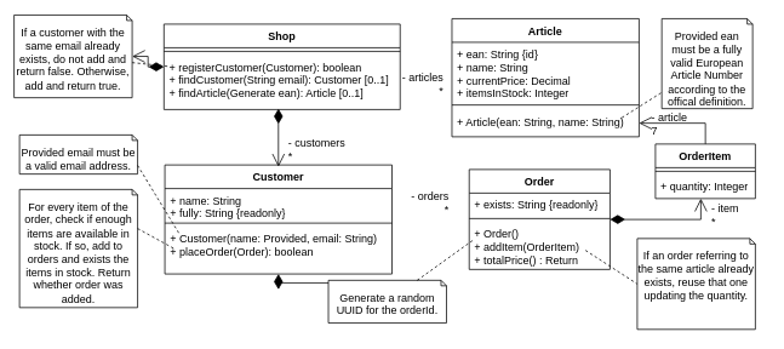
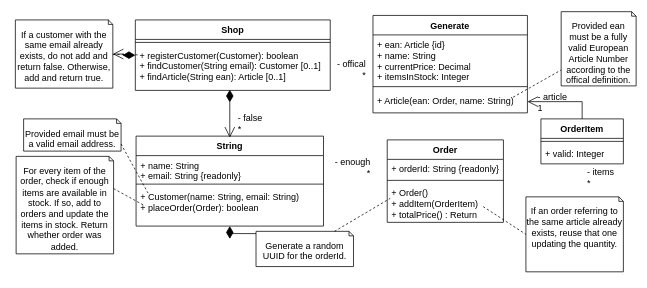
- <mxCell id="5" value="Article" style="swimlane;fontStyle=1;align=center;verticalAlign=top;childLayout=stackLayout;horizontal=1;startSize=26;horizontalStack=0;resizeParent=1;resizeParentMax=0;resizeLast=0;collapsible=1;marginBottom=0;whiteSpace=wrap;html=1;" parent="1" vertex="1"><mxGeometry x="497" width="206" height="130" as="geometry" y="20" /></mxCell>
+ <mxCell id="5" value="Generate" style="swimlane;fontStyle=1;align=center;verticalAlign=top;childLayout=stackLayout;horizontal=1;startSize=26;horizontalStack=0;resizeParent=1;resizeParentMax=0;resizeLast=0;collapsible=1;marginBottom=0;whiteSpace=wrap;html=1;" parent="1" vertex="1"><mxGeometry x="497" width="206" height="130" as="geometry" y="20" /></mxCell>
- <mxCell id="21" value="If a customer with the same email already exists, do not add and return false. Otherwise, add and return true." style="shape=note2;boundedLbl=1;whiteSpace=wrap;html=1;size=6;verticalAlign=top;align=center;" parent="1" vertex="1"><mxGeometry x="15" y="16" width="130" height="91" as="geometry" /></mxCell>
+ <mxCell id="21" value="If a customer with the same email already exists, do not add and return false. Otherwise, add and return true." style="shape=note2;boundedLbl=1;whiteSpace=wrap;html=1;size=6;verticalAlign=top;align=center;" parent="1" vertex="1"><mxGeometry y="26" width="130" height="91" as="geometry" x="20" /></mxCell>
- <mxCell id="22" value="Provided ean must be a fully valid European Article Number according to the offical definition." style="shape=note2;boundedLbl=1;whiteSpace=wrap;html=1;size=6;verticalAlign=top;align=center;" parent="1" vertex="1"><mxGeometry x="728" width="100" height="99" as="geometry" y="20" /></mxCell>
+ <mxCell id="22" value="Provided ean must be a fully valid European Article Number according to the offical definition." style="shape=note2;boundedLbl=1;whiteSpace=wrap;html=1;size=6;verticalAlign=top;align=center;" parent="1" vertex="1"><mxGeometry x="748" y="15" width="100" height="99" as="geometry" /></mxCell>
- <mxCell id="6" value="+ ean: String {id}&lt;br&gt;+ name: String&lt;br&gt;+ currentPrice: Decimal&lt;br&gt;+ itemsInStock: Integer" style="text;strokeColor=none;fillColor=none;align=left;verticalAlign=top;spacingLeft=4;spacingRight=4;overflow=hidden;rotatable=0;points=[[0,0.5],[1,0.5]];portConstraint=eastwest;whiteSpace=wrap;html=1;" parent="5" vertex="1"><mxGeometry y="26" width="206" height="64" as="geometry" /></mxCell>
+ <mxCell id="6" value="+ ean: Article {id}&lt;br&gt;+ name: String&lt;br&gt;+ currentPrice: Decimal&lt;br&gt;+ itemsInStock: Integer" style="text;strokeColor=none;fillColor=none;align=left;verticalAlign=top;spacingLeft=4;spacingRight=4;overflow=hidden;rotatable=0;points=[[0,0.5],[1,0.5]];portConstraint=eastwest;whiteSpace=wrap;html=1;" parent="5" vertex="1"><mxGeometry y="26" width="206" height="64" as="geometry" /></mxCell>
- <mxCell id="37" value="- articles&lt;br&gt;*" style="text;html=1;strokeColor=none;fillColor=none;align=right;verticalAlign=middle;whiteSpace=wrap;rounded=0;" parent="1" vertex="1"><mxGeometry x="430" y="77" width="60" height="30" as="geometry" /></mxCell>
+ <mxCell id="37" value="- offical&lt;br&gt;*" style="text;html=1;strokeColor=none;fillColor=none;align=right;verticalAlign=middle;whiteSpace=wrap;rounded=0;" parent="1" vertex="1"><mxGeometry x="430" y="77" width="60" height="30" as="geometry" /></mxCell>
- <mxCell id="4" value="+ registerCustomer(Customer): boolean&lt;br&gt;+ findCustomer(String email): Customer [0..1]&lt;br&gt;+ findArticle(Generate ean): Article [0..1]" style="text;strokeColor=none;fillColor=none;align=left;verticalAlign=top;spacingLeft=4;spacingRight=4;overflow=hidden;rotatable=0;points=[[0,0.5],[1,0.5]];portConstraint=eastwest;whiteSpace=wrap;html=1;" parent="2" vertex="1"><mxGeometry y="34" width="260" height="60" as="geometry" /></mxCell>
+ <mxCell id="4" value="+ registerCustomer(Customer): boolean&lt;br&gt;+ findCustomer(String email): Customer [0..1]&lt;br&gt;+ findArticle(String ean): Article [0..1]" style="text;strokeColor=none;fillColor=none;align=left;verticalAlign=top;spacingLeft=4;spacingRight=4;overflow=hidden;rotatable=0;points=[[0,0.5],[1,0.5]];portConstraint=eastwest;whiteSpace=wrap;html=1;" parent="2" vertex="1"><mxGeometry y="34" width="260" height="60" as="geometry" /></mxCell>
- <mxCell id="29" value="- article&lt;br&gt;7" style="text;html=1;strokeColor=none;fillColor=none;align=left;verticalAlign=middle;whiteSpace=wrap;rounded=0;" parent="1" vertex="1"><mxGeometry x="715" y="121" width="60" height="30" as="geometry" /></mxCell>
+ <mxCell id="29" value="- article&lt;br&gt;1" style="text;html=1;strokeColor=none;fillColor=none;align=left;verticalAlign=middle;whiteSpace=wrap;rounded=0;" parent="1" vertex="1"><mxGeometry x="715" y="121" width="60" height="30" as="geometry" /></mxCell>
- <mxCell id="8" value="+ Article(ean: String, name: String)" style="text;strokeColor=none;fillColor=none;align=left;verticalAlign=top;spacingLeft=4;spacingRight=4;overflow=hidden;rotatable=0;points=[[0,0.5],[1,0.5]];portConstraint=eastwest;whiteSpace=wrap;html=1;" parent="5" vertex="1"><mxGeometry y="100" width="206" height="30" as="geometry" /></mxCell>
+ <mxCell id="8" value="+ Article(ean: Order, name: String)" style="text;strokeColor=none;fillColor=none;align=left;verticalAlign=top;spacingLeft=4;spacingRight=4;overflow=hidden;rotatable=0;points=[[0,0.5],[1,0.5]];portConstraint=eastwest;whiteSpace=wrap;html=1;" parent="5" vertex="1"><mxGeometry y="100" width="206" height="30" as="geometry" /></mxCell>
- <mxCell id="23" value="- customers&lt;br&gt;*" style="text;html=1;strokeColor=none;fillColor=none;align=left;verticalAlign=middle;whiteSpace=wrap;rounded=0;" parent="1" vertex="1"><mxGeometry x="315" y="149" width="76" height="30" as="geometry" /></mxCell>
+ <mxCell id="23" value="- false&lt;br&gt;*" style="text;html=1;strokeColor=none;fillColor=none;align=left;verticalAlign=middle;whiteSpace=wrap;rounded=0;" parent="1" vertex="1"><mxGeometry x="315" y="149" width="76" height="30" as="geometry" /></mxCell>
- <mxCell id="33" value="Provided email must be a valid email address." style="shape=note2;boundedLbl=1;whiteSpace=wrap;html=1;size=6;verticalAlign=top;align=center;" parent="1" vertex="1"><mxGeometry x="21" y="148" width="130" height="43" as="geometry" /></mxCell>
+ <mxCell id="33" value="Provided email must be a valid email address." style="shape=note2;boundedLbl=1;whiteSpace=wrap;html=1;size=6;verticalAlign=top;align=center;" parent="1" vertex="1"><mxGeometry x="31" y="158" width="130" height="43" as="geometry" /></mxCell>
- <mxCell id="9" value="Customer" style="swimlane;fontStyle=1;align=center;verticalAlign=top;childLayout=stackLayout;horizontal=1;startSize=26;horizontalStack=0;resizeParent=1;resizeParentMax=0;resizeLast=0;collapsible=1;marginBottom=0;whiteSpace=wrap;html=1;" parent="1" vertex="1"><mxGeometry x="181" y="181" width="250" height="120" as="geometry" /></mxCell>
+ <mxCell id="9" value="String" style="swimlane;fontStyle=1;align=center;verticalAlign=top;childLayout=stackLayout;horizontal=1;startSize=26;horizontalStack=0;resizeParent=1;resizeParentMax=0;resizeLast=0;collapsible=1;marginBottom=0;whiteSpace=wrap;html=1;" parent="1" vertex="1"><mxGeometry x="181" y="181" width="250" height="120" as="geometry" /></mxCell>
- <mxCell id="27" value="+ quantity: Integer" style="text;strokeColor=none;fillColor=none;align=left;verticalAlign=top;spacingLeft=4;spacingRight=4;overflow=hidden;rotatable=0;points=[[0,0.5],[1,0.5]];portConstraint=eastwest;whiteSpace=wrap;html=1;" parent="25" vertex="1"><mxGeometry y="34" width="110" height="26" as="geometry" /></mxCell>
+ <mxCell id="27" value="+ valid: Integer" style="text;strokeColor=none;fillColor=none;align=left;verticalAlign=top;spacingLeft=4;spacingRight=4;overflow=hidden;rotatable=0;points=[[0,0.5],[1,0.5]];portConstraint=eastwest;whiteSpace=wrap;html=1;" parent="25" vertex="1"><mxGeometry y="34" width="110" height="26" as="geometry" /></mxCell>
- <mxCell id="30" value="- orders&lt;br&gt;*" style="text;html=1;strokeColor=none;fillColor=none;align=right;verticalAlign=middle;whiteSpace=wrap;rounded=0;" parent="1" vertex="1"><mxGeometry x="436" y="208" width="60" height="30" as="geometry" /></mxCell>
+ <mxCell id="30" value="- enough&lt;br&gt;*" style="text;html=1;strokeColor=none;fillColor=none;align=right;verticalAlign=middle;whiteSpace=wrap;rounded=0;" parent="1" vertex="1"><mxGeometry x="436" y="208" width="60" height="30" as="geometry" /></mxCell>
- <mxCell id="10" value="+ name: String&lt;br&gt;+ fully: String {readonly}" style="text;strokeColor=none;fillColor=none;align=left;verticalAlign=top;spacingLeft=4;spacingRight=4;overflow=hidden;rotatable=0;points=[[0,0.5],[1,0.5]];portConstraint=eastwest;whiteSpace=wrap;html=1;" parent="9" vertex="1"><mxGeometry y="26" width="250" height="34" as="geometry" /></mxCell>
+ <mxCell id="10" value="+ name: String&lt;br&gt;+ email: String {readonly}" style="text;strokeColor=none;fillColor=none;align=left;verticalAlign=top;spacingLeft=4;spacingRight=4;overflow=hidden;rotatable=0;points=[[0,0.5],[1,0.5]];portConstraint=eastwest;whiteSpace=wrap;html=1;" parent="9" vertex="1"><mxGeometry y="26" width="250" height="34" as="geometry" /></mxCell>
- <mxCell id="14" value="+ exists: String {readonly}" style="text;strokeColor=none;fillColor=none;align=left;verticalAlign=top;spacingLeft=4;spacingRight=4;overflow=hidden;rotatable=0;points=[[0,0.5],[1,0.5]];portConstraint=eastwest;whiteSpace=wrap;html=1;" parent="13" vertex="1"><mxGeometry y="26" width="155" height="24" as="geometry" /></mxCell>
+ <mxCell id="14" value="+ orderId: String {readonly}" style="text;strokeColor=none;fillColor=none;align=left;verticalAlign=top;spacingLeft=4;spacingRight=4;overflow=hidden;rotatable=0;points=[[0,0.5],[1,0.5]];portConstraint=eastwest;whiteSpace=wrap;html=1;" parent="13" vertex="1"><mxGeometry y="26" width="155" height="24" as="geometry" /></mxCell>
- <mxCell id="24" value="- item&lt;br&gt;*" style="text;html=1;strokeColor=none;fillColor=none;align=left;verticalAlign=middle;whiteSpace=wrap;rounded=0;" parent="1" vertex="1"><mxGeometry x="781" y="221" width="60" height="30" as="geometry" /></mxCell>
+ <mxCell id="24" value="- items&lt;br&gt;*" style="text;html=1;strokeColor=none;fillColor=none;align=left;verticalAlign=middle;whiteSpace=wrap;rounded=0;" parent="1" vertex="1"><mxGeometry x="781" y="221" width="60" height="30" as="geometry" /></mxCell>
- <mxCell id="28" value="" style="endArrow=open;html=1;endSize=12;startArrow=diamondThin;startSize=14;startFill=1;edgeStyle=orthogonalEdgeStyle;align=left;verticalAlign=bottom;rounded=0;" parent="1" source="13" target="25" edge="1"><mxGeometry x="-1" y="3" relative="1" as="geometry"><mxPoint x="441" y="241" as="sourcePoint" /><mxPoint x="526" y="241" as="targetPoint" /><Array as="points"><mxPoint x="771" y="241" /></Array></mxGeometry></mxCell>
- <mxCell id="35" value="For every item of the order, check if enough items are available in stock. If so, add to orders and exists the items in stock. Return whether order was added." style="shape=note2;boundedLbl=1;whiteSpace=wrap;html=1;size=6;verticalAlign=top;align=center;" parent="1" vertex="1"><mxGeometry x="21" y="208" width="130" height="130" as="geometry" /></mxCell>
+ <mxCell id="35" value="For every item of the order, check if enough items are available in stock. If so, add to orders and update the items in stock. Return whether order was added." style="shape=note2;boundedLbl=1;whiteSpace=wrap;html=1;size=6;verticalAlign=top;align=center;" parent="1" vertex="1"><mxGeometry x="21" y="208" width="130" height="130" as="geometry" /></mxCell>
- <mxCell id="12" value="+ Customer(name: Provided, email: String)&lt;br&gt;+ placeOrder(Order): boolean" style="text;strokeColor=none;fillColor=none;align=left;verticalAlign=top;spacingLeft=4;spacingRight=4;overflow=hidden;rotatable=0;points=[[0,0.5],[1,0.5]];portConstraint=eastwest;whiteSpace=wrap;html=1;" parent="9" vertex="1"><mxGeometry y="68" width="250" height="52" as="geometry" /></mxCell>
+ <mxCell id="12" value="+ Customer(name: String, email: String)&lt;br&gt;+ placeOrder(Order): boolean" style="text;strokeColor=none;fillColor=none;align=left;verticalAlign=top;spacingLeft=4;spacingRight=4;overflow=hidden;rotatable=0;points=[[0,0.5],[1,0.5]];portConstraint=eastwest;whiteSpace=wrap;html=1;" parent="9" vertex="1"><mxGeometry y="68" width="250" height="52" as="geometry" /></mxCell>
- <mxCell id="38" value="Generate a random UUID for the orderId." style="shape=note2;boundedLbl=1;whiteSpace=wrap;html=1;size=6;verticalAlign=top;align=center;" parent="1" vertex="1"><mxGeometry x="361" y="308" width="130" height="47" as="geometry" /></mxCell>
+ <mxCell id="38" value="Generate a random UUID for the orderId." style="shape=note2;boundedLbl=1;whiteSpace=wrap;html=1;size=6;verticalAlign=top;align=center;" parent="1" vertex="1"><mxGeometry x="341" y="308" width="130" height="47" as="geometry" /></mxCell>
